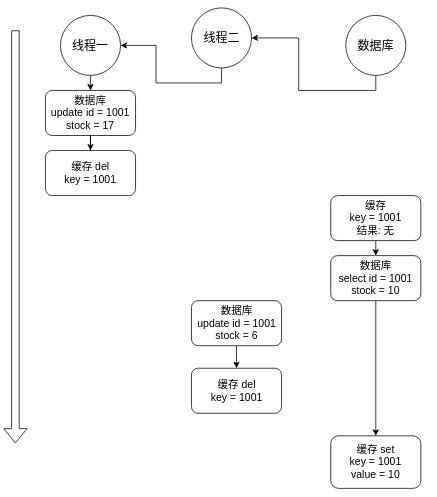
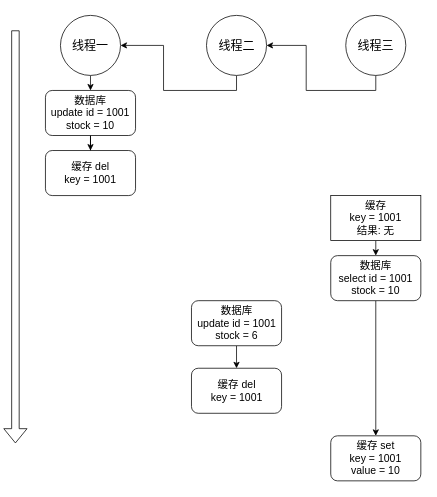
- <mxCell id="5" value="&lt;font style=&quot;font-size: 16px;&quot;&gt;线程二&lt;/font&gt;" style="ellipse;whiteSpace=wrap;html=1;aspect=fixed;" vertex="1" parent="1"><mxGeometry x="254.5" y="10" width="80" height="80" as="geometry" /></mxCell>
+ <mxCell id="5" value="&lt;font style=&quot;font-size: 16px;&quot;&gt;线程二&lt;/font&gt;" style="ellipse;whiteSpace=wrap;html=1;aspect=fixed;" vertex="1" parent="1"><mxGeometry x="274.5" y="20" width="80" height="80" as="geometry" /></mxCell>
- <mxCell id="7" value="&lt;font style=&quot;font-size: 16px;&quot;&gt;数据库&lt;/font&gt;" style="ellipse;whiteSpace=wrap;html=1;aspect=fixed;" vertex="1" parent="1"><mxGeometry x="460" y="20" width="80" height="80" as="geometry" /></mxCell>
+ <mxCell id="7" value="&lt;font style=&quot;font-size: 16px;&quot;&gt;线程三&lt;/font&gt;" style="ellipse;whiteSpace=wrap;html=1;aspect=fixed;" vertex="1" parent="1"><mxGeometry x="460" y="20" width="80" height="80" as="geometry" /></mxCell>
- <mxCell id="9" value="&lt;font style=&quot;font-size: 14px;&quot;&gt;数据库&lt;/font&gt;&lt;div&gt;&lt;span style=&quot;background-color: transparent; color: light-dark(rgb(0, 0, 0), rgb(255, 255, 255));&quot;&gt;&lt;font style=&quot;font-size: 14px;&quot;&gt;update id = 1001&lt;/font&gt;&lt;/span&gt;&lt;/div&gt;&lt;div&gt;&lt;span style=&quot;background-color: transparent; color: light-dark(rgb(0, 0, 0), rgb(255, 255, 255));&quot;&gt;&lt;font style=&quot;font-size: 14px;&quot;&gt;stock = 17&lt;/font&gt;&lt;/span&gt;&lt;/div&gt;" style="rounded=1;whiteSpace=wrap;html=1;" vertex="1" parent="1"><mxGeometry x="60" y="120" width="120" height="60" as="geometry" /></mxCell>
+ <mxCell id="9" value="&lt;font style=&quot;font-size: 14px;&quot;&gt;数据库&lt;/font&gt;&lt;div&gt;&lt;span style=&quot;background-color: transparent; color: light-dark(rgb(0, 0, 0), rgb(255, 255, 255));&quot;&gt;&lt;font style=&quot;font-size: 14px;&quot;&gt;update id = 1001&lt;/font&gt;&lt;/span&gt;&lt;/div&gt;&lt;div&gt;&lt;span style=&quot;background-color: transparent; color: light-dark(rgb(0, 0, 0), rgb(255, 255, 255));&quot;&gt;&lt;font style=&quot;font-size: 14px;&quot;&gt;stock = 10&lt;/font&gt;&lt;/span&gt;&lt;/div&gt;" style="rounded=1;whiteSpace=wrap;html=1;" vertex="1" parent="1"><mxGeometry x="60" y="120" width="120" height="60" as="geometry" /></mxCell>
- <mxCell id="15" value="&lt;span style=&quot;font-size: 14px;&quot;&gt;缓存&lt;/span&gt;&lt;br&gt;&lt;div&gt;&lt;span style=&quot;background-color: transparent; color: light-dark(rgb(0, 0, 0), rgb(255, 255, 255));&quot;&gt;&lt;font style=&quot;font-size: 14px;&quot;&gt;key = 1001&lt;/font&gt;&lt;/span&gt;&lt;/div&gt;&lt;div&gt;&lt;span style=&quot;font-size: 14px;&quot;&gt;结果: 无&lt;/span&gt;&lt;/div&gt;" style="rounded=1;whiteSpace=wrap;html=1;" vertex="1" parent="1"><mxGeometry x="440" y="260" width="120" height="60" as="geometry" /></mxCell>
+ <mxCell id="15" value="&lt;span style=&quot;font-size: 14px;&quot;&gt;缓存&lt;/span&gt;&lt;br&gt;&lt;div&gt;&lt;span style=&quot;background-color: transparent; color: light-dark(rgb(0, 0, 0), rgb(255, 255, 255));&quot;&gt;&lt;font style=&quot;font-size: 14px;&quot;&gt;key = 1001&lt;/font&gt;&lt;/span&gt;&lt;/div&gt;&lt;div&gt;&lt;span style=&quot;font-size: 14px;&quot;&gt;结果: 无&lt;/span&gt;&lt;/div&gt;" style="whiteSpace=wrap;html=1;rounded=0;" vertex="1" parent="1"><mxGeometry x="440" y="260" width="120" height="60" as="geometry" /></mxCell>
- <mxCell id="18" value="&lt;span style=&quot;font-size: 14px;&quot;&gt;缓存&amp;nbsp;&lt;/span&gt;&lt;span style=&quot;font-size: 14px; background-color: transparent; color: light-dark(rgb(0, 0, 0), rgb(255, 255, 255));&quot;&gt;set&lt;/span&gt;&lt;div&gt;&lt;span style=&quot;font-size: 14px;&quot;&gt;key = 1001&lt;/span&gt;&lt;/div&gt;&lt;div&gt;&lt;span style=&quot;font-size: 14px;&quot;&gt;value = 10&lt;/span&gt;&lt;/div&gt;" style="rounded=1;whiteSpace=wrap;html=1;" vertex="1" parent="1"><mxGeometry x="440" y="580" width="120" height="70" as="geometry" /></mxCell>
+ <mxCell id="18" value="&lt;span style=&quot;font-size: 14px;&quot;&gt;缓存&amp;nbsp;&lt;/span&gt;&lt;span style=&quot;font-size: 14px; background-color: transparent; color: light-dark(rgb(0, 0, 0), rgb(255, 255, 255));&quot;&gt;set&lt;/span&gt;&lt;div&gt;&lt;span style=&quot;font-size: 14px;&quot;&gt;key = 1001&lt;/span&gt;&lt;/div&gt;&lt;div&gt;&lt;span style=&quot;font-size: 14px;&quot;&gt;value = 10&lt;/span&gt;&lt;/div&gt;" style="rounded=1;whiteSpace=wrap;html=1;" vertex="1" parent="1"><mxGeometry x="440" y="580" width="120" height="60" as="geometry" /></mxCell>
